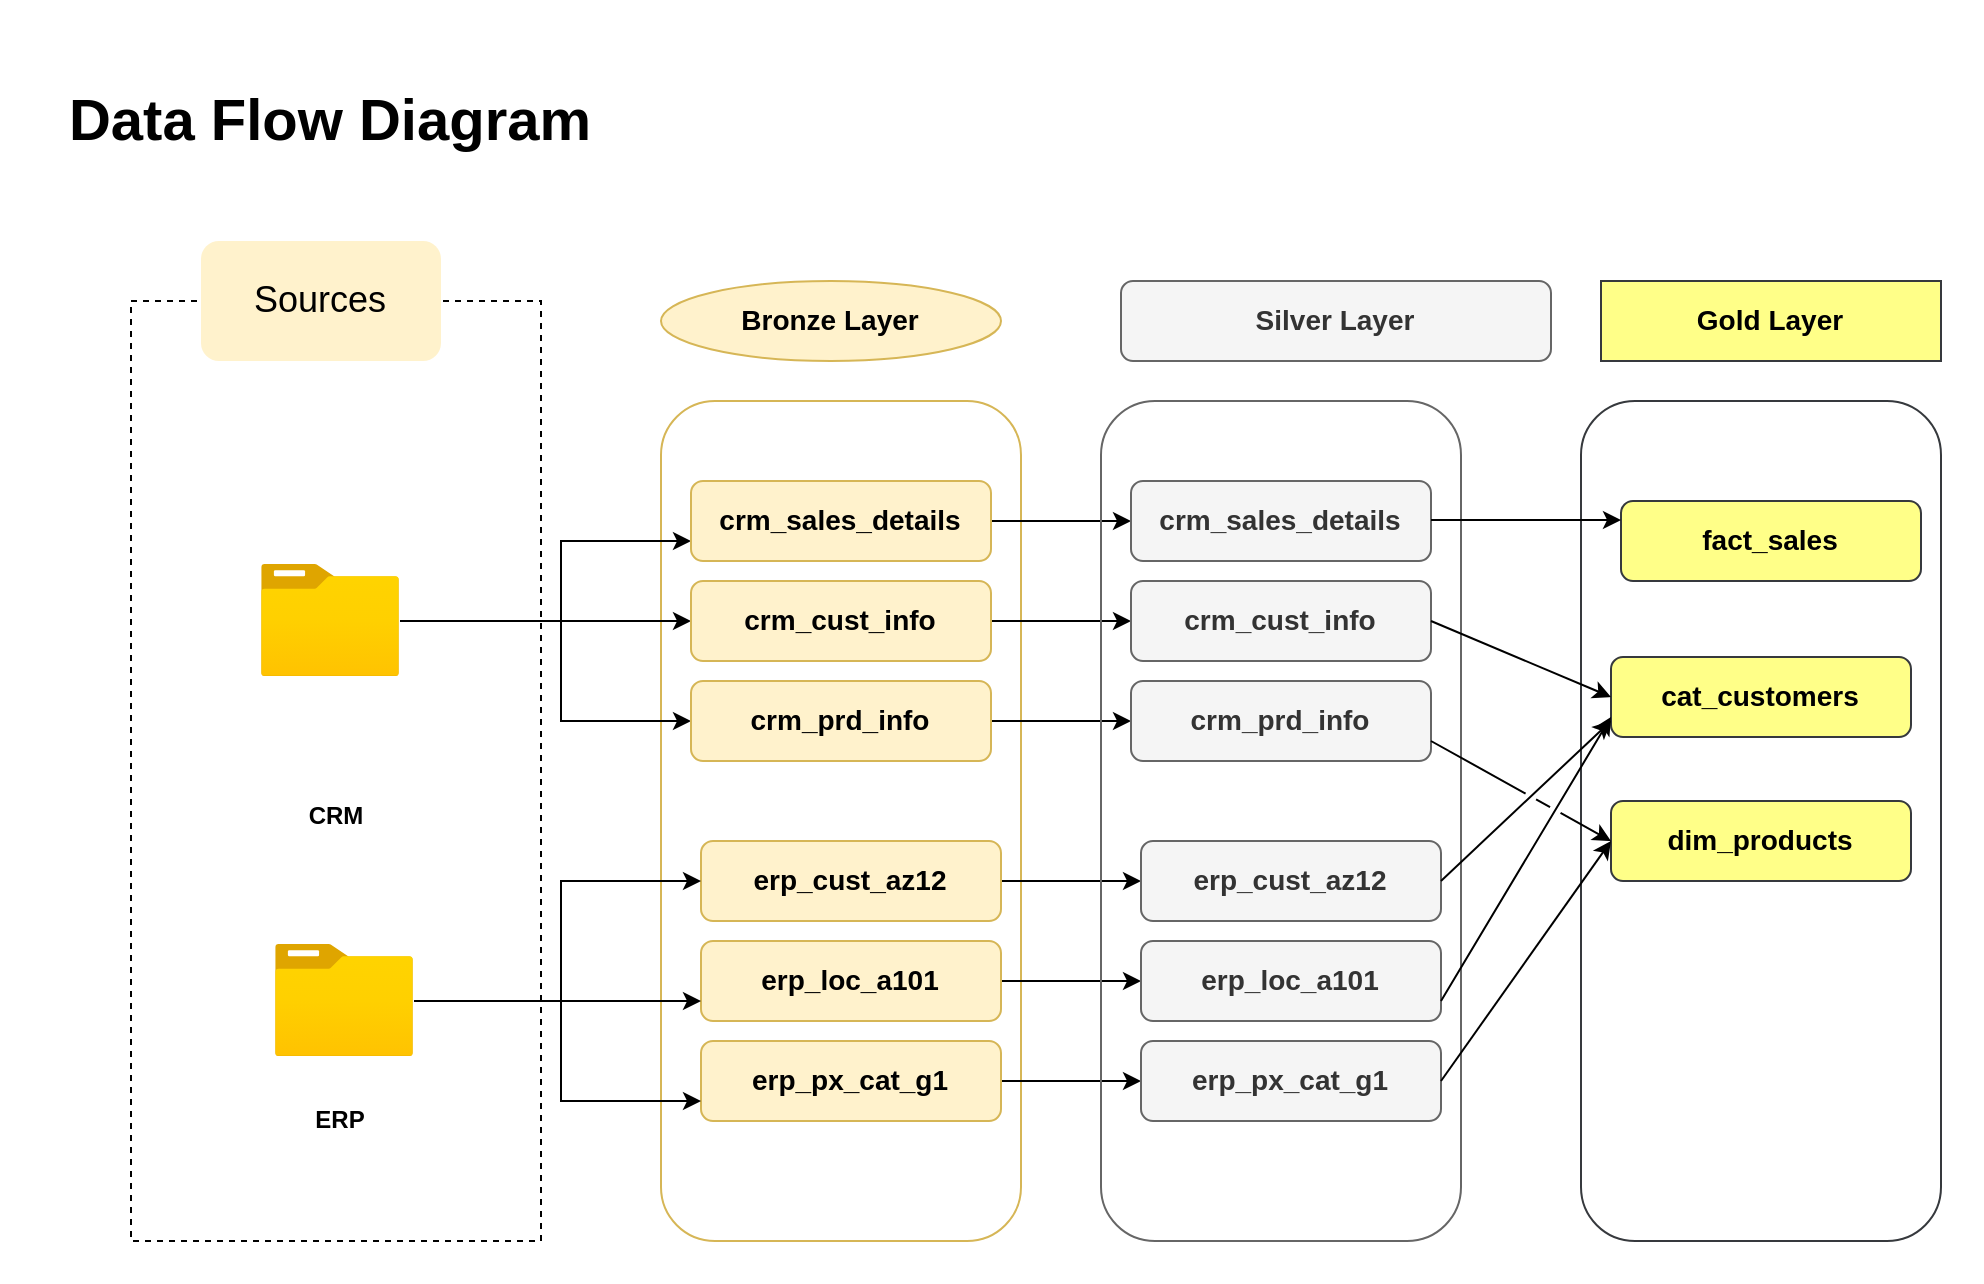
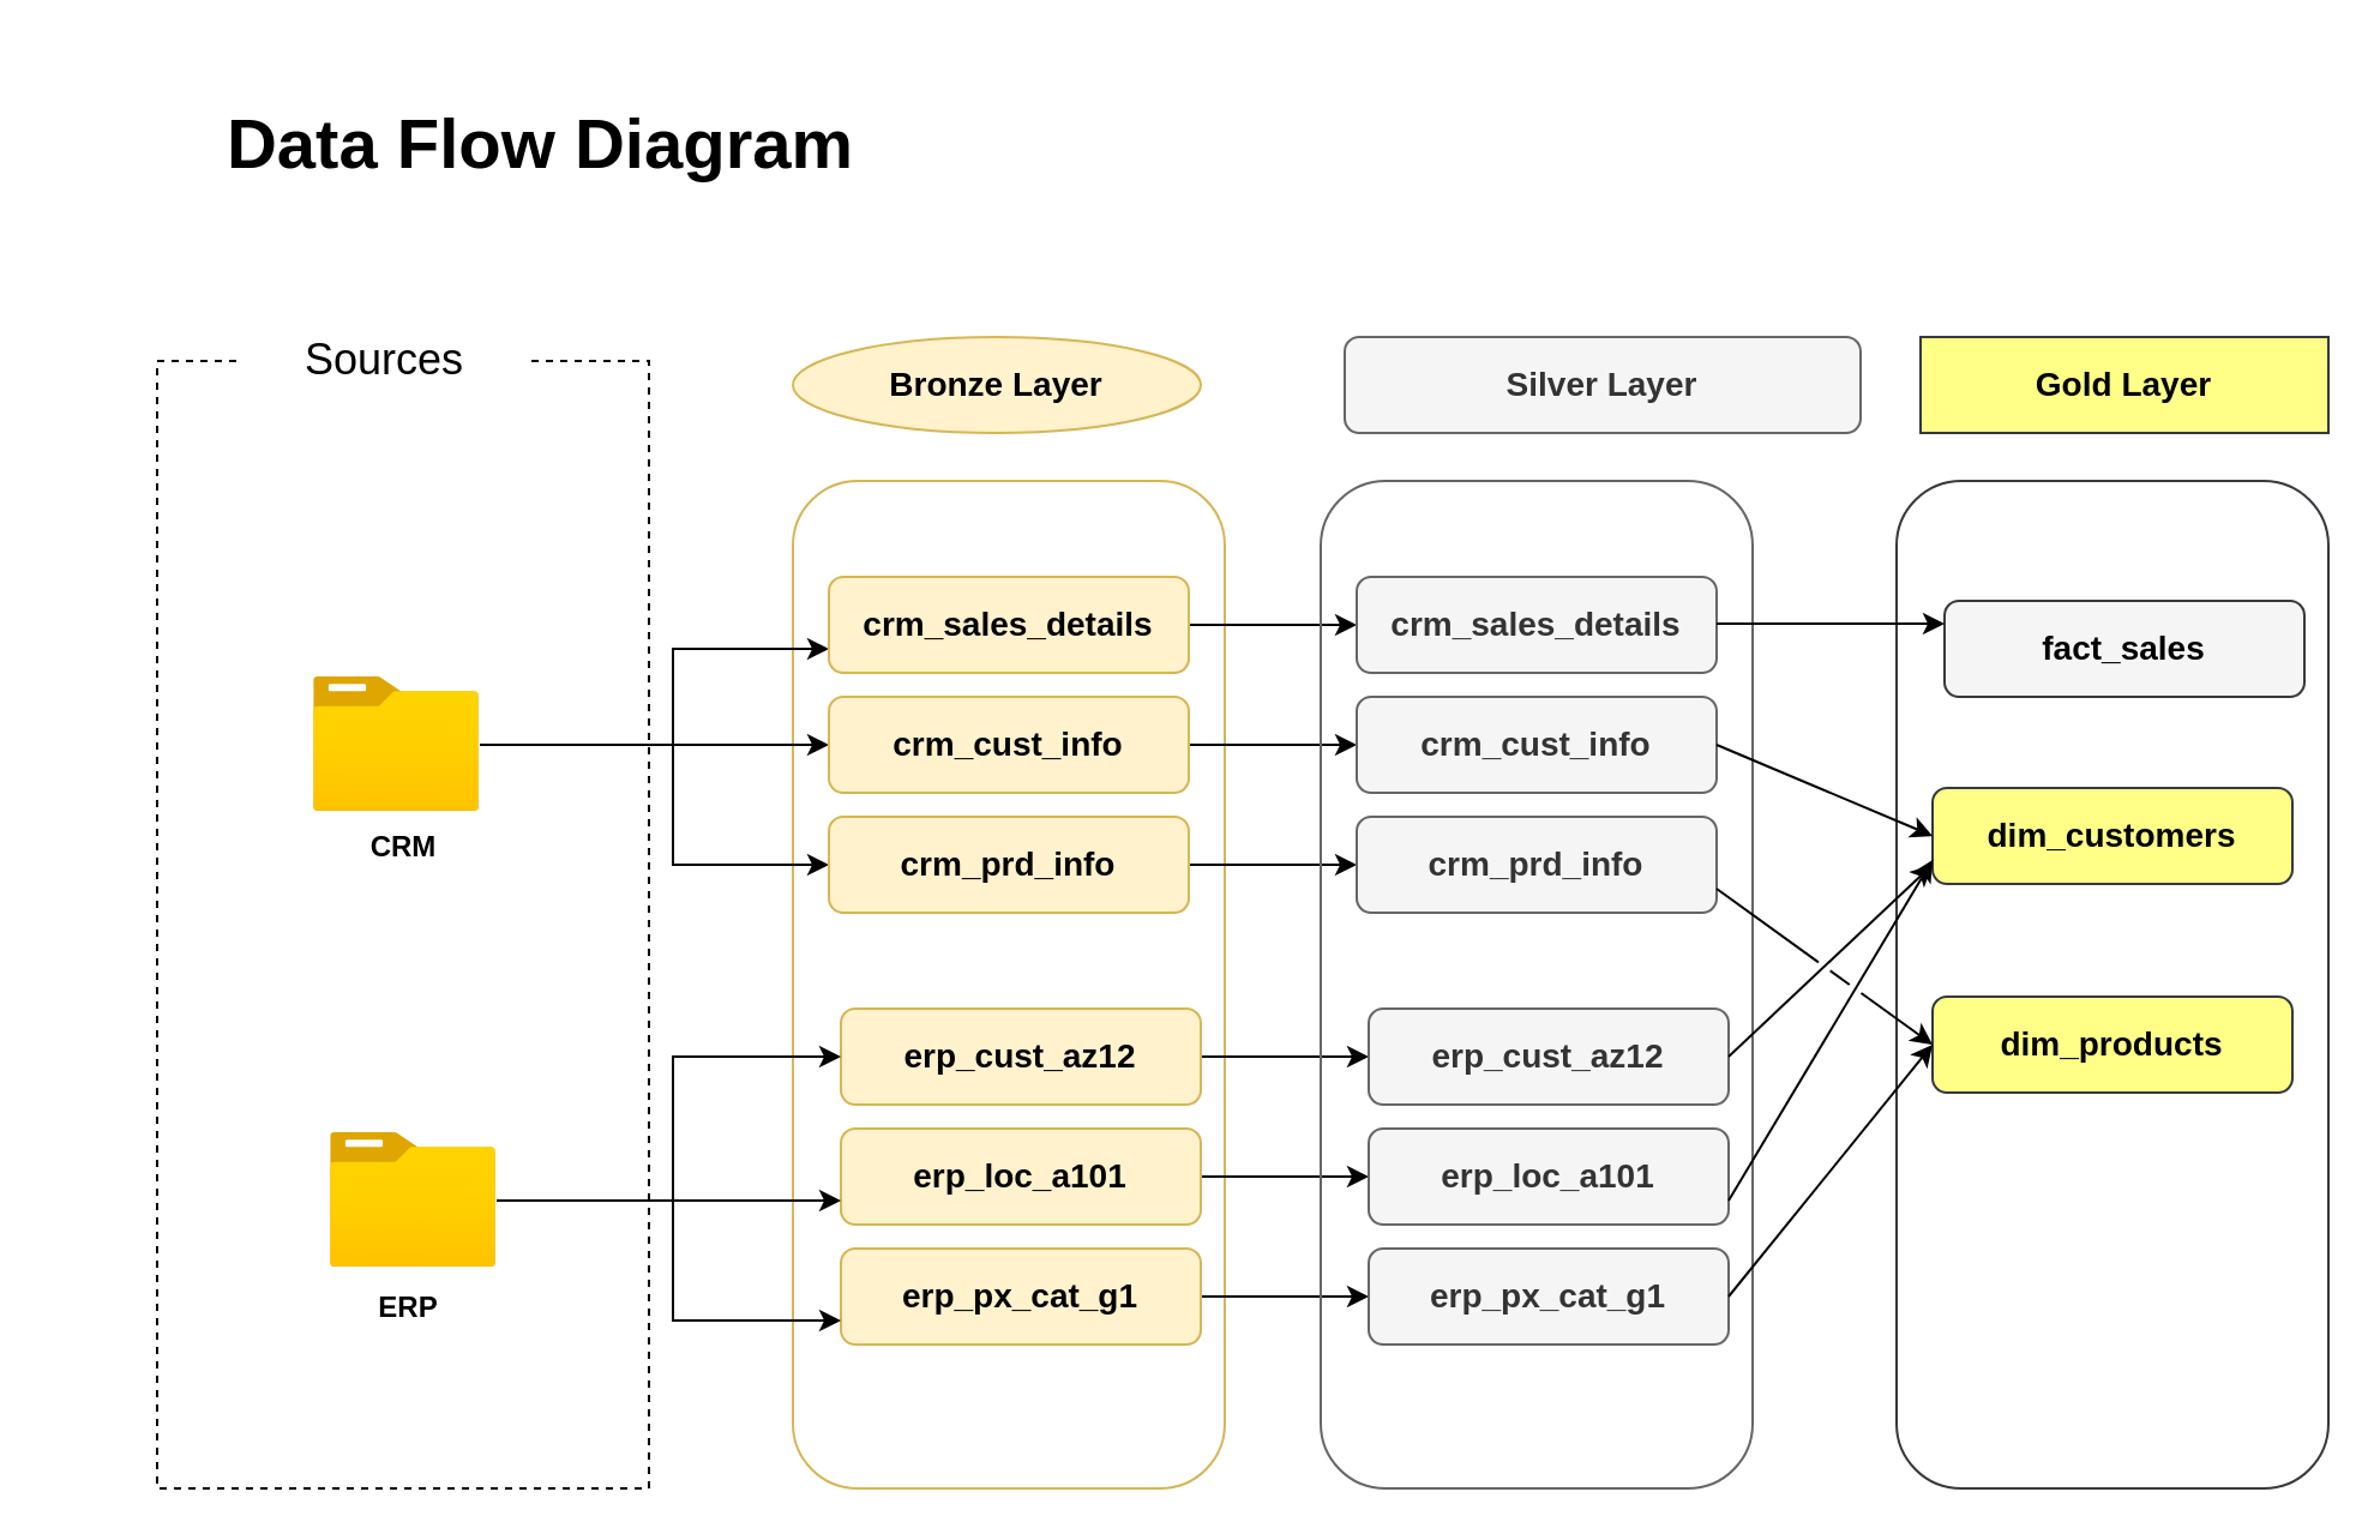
- <mxCell id="2" value="&lt;b&gt;&lt;font&gt;Data Flow Diagram&lt;/font&gt;&lt;/b&gt;" style="text;html=1;align=center;verticalAlign=middle;whiteSpace=wrap;rounded=0;fontSize=29;" parent="1" vertex="1"><mxGeometry width="290" height="80" as="geometry" x="20" y="20" /></mxCell>
+ <mxCell id="2" value="&lt;b&gt;&lt;font&gt;Data Flow Diagram&lt;/font&gt;&lt;/b&gt;" style="text;html=1;align=center;verticalAlign=middle;whiteSpace=wrap;rounded=0;fontSize=29;" parent="1" vertex="1"><mxGeometry x="80" y="20" width="290" height="80" as="geometry" /></mxCell>
- <mxCell id="4" value="&lt;font style=&quot;font-size: 18px;&quot;&gt;Sources&lt;/font&gt;" style="rounded=1;whiteSpace=wrap;html=1;strokeColor=none;fillColor=#fff2cc;" parent="1" vertex="1"><mxGeometry x="100" y="120" width="120" height="60" as="geometry" /></mxCell>
+ <mxCell id="4" value="&lt;font style=&quot;font-size: 18px;&quot;&gt;Sources&lt;/font&gt;" style="rounded=1;whiteSpace=wrap;html=1;strokeColor=none;" parent="1" vertex="1"><mxGeometry x="100" y="120" width="120" height="60" as="geometry" /></mxCell>
- <mxCell id="41" value="&lt;b&gt;&lt;font style=&quot;font-size: 14px;&quot;&gt;fact_sales&lt;/font&gt;&lt;/b&gt;" style="rounded=1;whiteSpace=wrap;html=1;strokeColor=#36393d;fillColor=#ffff88;" vertex="1" parent="1"><mxGeometry x="810" y="250" width="150" height="40" as="geometry" /></mxCell>
+ <mxCell id="41" value="&lt;b&gt;&lt;font style=&quot;font-size: 14px;&quot;&gt;fact_sales&lt;/font&gt;&lt;/b&gt;" style="rounded=1;whiteSpace=wrap;html=1;strokeColor=#36393d;fillColor=#f5f5f5;" vertex="1" parent="1"><mxGeometry x="810" y="250" width="150" height="40" as="geometry" /></mxCell>
- <mxCell id="40" value="&lt;b&gt;&lt;font style=&quot;font-size: 14px;&quot;&gt;cat_customers&lt;/font&gt;&lt;/b&gt;" style="rounded=1;whiteSpace=wrap;html=1;strokeColor=#36393d;fillColor=#ffff88;" vertex="1" parent="1"><mxGeometry x="805" y="328" width="150" height="40" as="geometry" /></mxCell>
+ <mxCell id="40" value="&lt;b&gt;&lt;font style=&quot;font-size: 14px;&quot;&gt;dim_customers&lt;/font&gt;&lt;/b&gt;" style="rounded=1;whiteSpace=wrap;html=1;strokeColor=#36393d;fillColor=#ffff88;" vertex="1" parent="1"><mxGeometry x="805" y="328" width="150" height="40" as="geometry" /></mxCell>
- <mxCell id="27" value="&lt;b&gt;CRM&lt;/b&gt;" style="text;html=1;align=center;verticalAlign=middle;whiteSpace=wrap;rounded=0;" parent="1" vertex="1"><mxGeometry x="137.5" y="393" width="60" height="30" as="geometry" /></mxCell>
+ <mxCell id="27" value="&lt;b&gt;CRM&lt;/b&gt;" style="text;html=1;align=center;verticalAlign=middle;whiteSpace=wrap;rounded=0;" parent="1" vertex="1"><mxGeometry x="137.5" y="338" width="60" height="30" as="geometry" /></mxCell>
- <mxCell id="39" value="&lt;b&gt;&lt;font style=&quot;font-size: 14px;&quot;&gt;dim_products&lt;/font&gt;&lt;/b&gt;" style="rounded=1;whiteSpace=wrap;html=1;strokeColor=#36393d;fillColor=#ffff88;" vertex="1" parent="1"><mxGeometry x="805" y="400" width="150" height="40" as="geometry" /></mxCell>
+ <mxCell id="39" value="&lt;b&gt;&lt;font style=&quot;font-size: 14px;&quot;&gt;dim_products&lt;/font&gt;&lt;/b&gt;" style="rounded=1;whiteSpace=wrap;html=1;strokeColor=#36393d;fillColor=#ffff88;" vertex="1" parent="1"><mxGeometry x="805" y="415" width="150" height="40" as="geometry" /></mxCell>
- <mxCell id="28" value="&lt;b&gt;ERP&lt;/b&gt;" style="text;html=1;align=center;verticalAlign=middle;whiteSpace=wrap;rounded=0;" parent="1" vertex="1"><mxGeometry x="139.5" y="545" width="60" height="30" as="geometry" /></mxCell>
+ <mxCell id="28" value="&lt;b&gt;ERP&lt;/b&gt;" style="text;html=1;align=center;verticalAlign=middle;whiteSpace=wrap;rounded=0;" parent="1" vertex="1"><mxGeometry x="139.5" y="530" width="60" height="30" as="geometry" /></mxCell>
